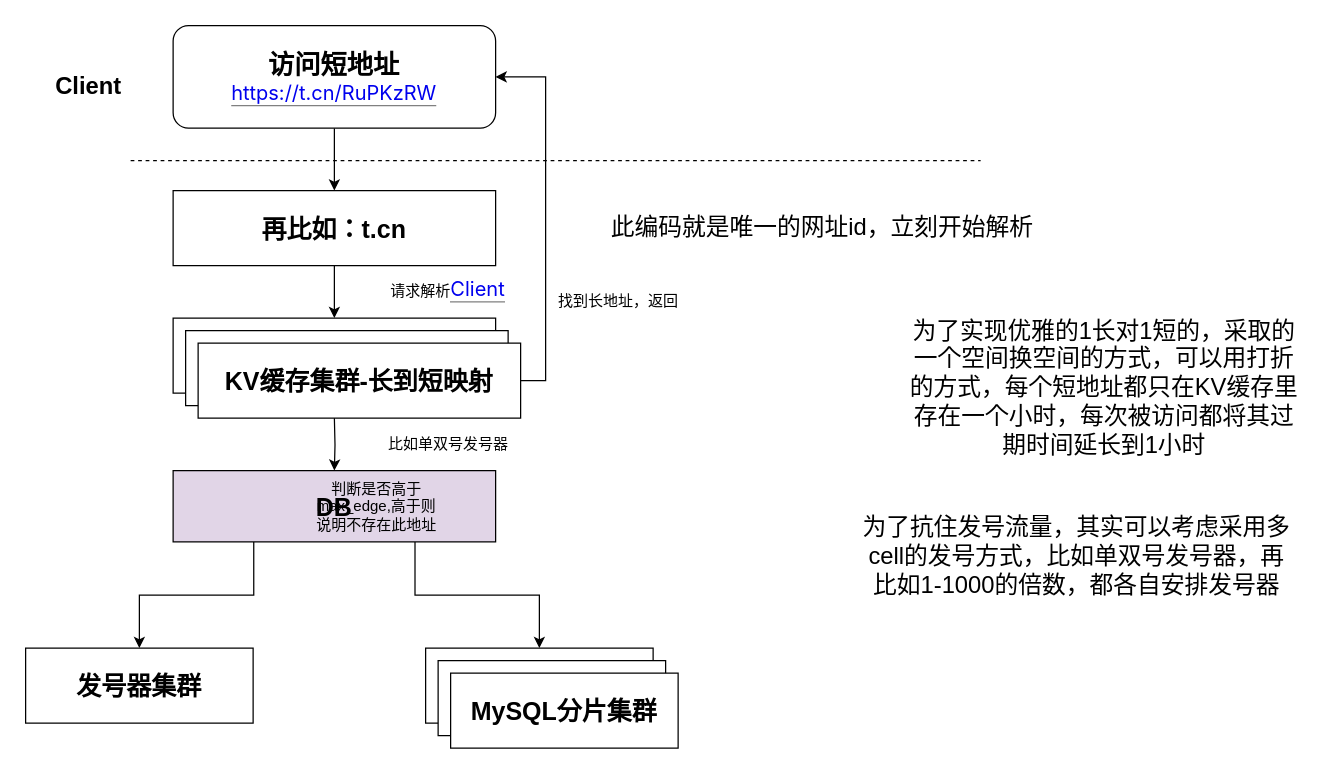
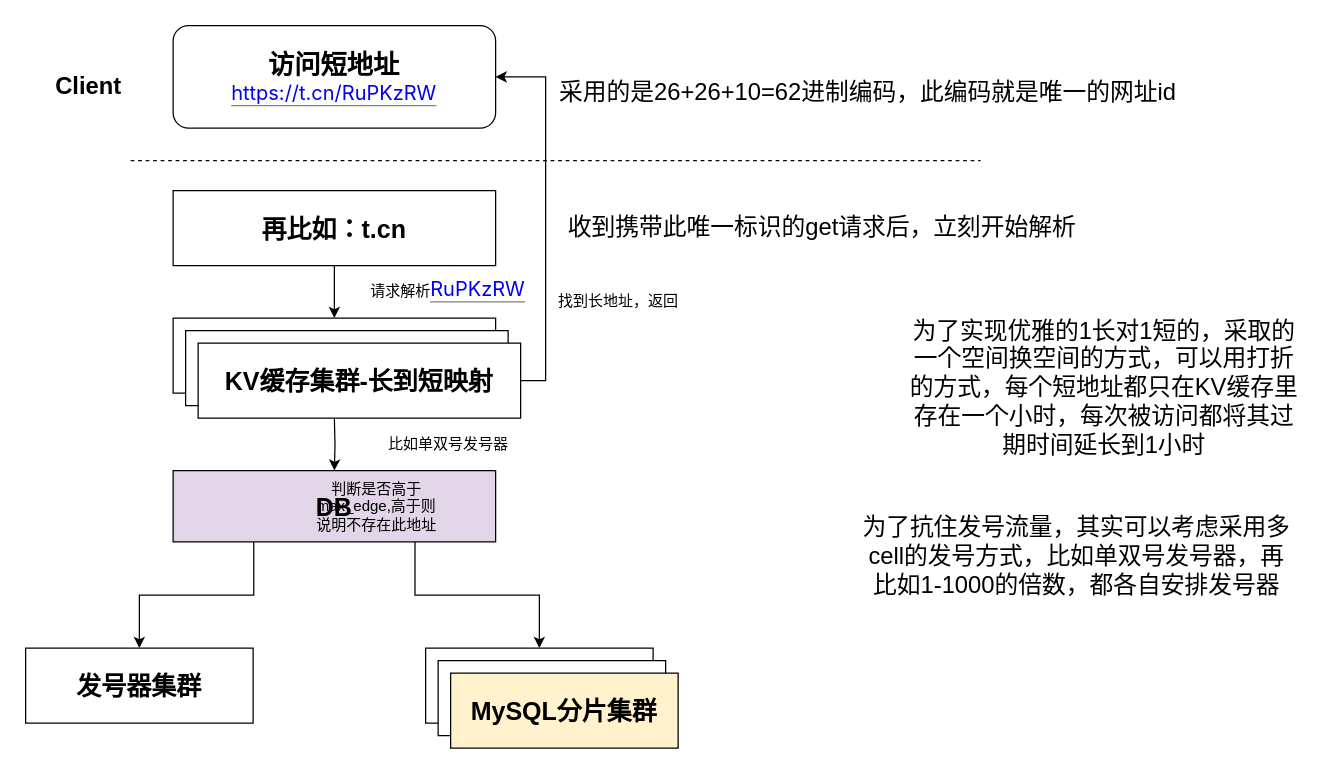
+ <mxCell id="13" value="&lt;span style=&quot;font-size: 19px;&quot;&gt;采用的是26+26+10=62进制编码，此编码就是唯一的网址id&lt;/span&gt;" style="text;html=1;strokeColor=none;fillColor=none;align=center;verticalAlign=middle;whiteSpace=wrap;rounded=0;" vertex="1" parent="1"><mxGeometry x="429" y="55" width="530" height="38" as="geometry" /></mxCell>
- <mxCell id="2" style="edgeStyle=orthogonalEdgeStyle;rounded=0;orthogonalLoop=1;jettySize=auto;html=1;exitX=0.5;exitY=1;exitDx=0;exitDy=0;entryX=0.5;entryY=0;entryDx=0;entryDy=0;" edge="1" parent="1" source="3" target="7"><mxGeometry relative="1" as="geometry" /></mxCell>
- <mxCell id="8" value="&lt;font style=&quot;font-size: 19px;&quot;&gt;此编码就是唯一的网址id，立刻开始解析&lt;/font&gt;" style="text;html=1;strokeColor=none;fillColor=none;align=center;verticalAlign=middle;whiteSpace=wrap;rounded=0;" vertex="1" parent="1"><mxGeometry x="447" y="163" width="421" height="38" as="geometry" /></mxCell>
+ <mxCell id="8" value="&lt;font style=&quot;font-size: 19px;&quot;&gt;收到携带此唯一标识的get请求后，立刻开始解析&lt;/font&gt;" style="text;html=1;strokeColor=none;fillColor=none;align=center;verticalAlign=middle;whiteSpace=wrap;rounded=0;" vertex="1" parent="1"><mxGeometry x="447" y="163" width="421" height="38" as="geometry" /></mxCell>
- <mxCell id="18" value="请求解析&lt;a style=&quot;border-bottom: 1px solid rgb(128, 128, 128); text-decoration-line: none; cursor: pointer; font-family: -apple-system, BlinkMacSystemFont, &amp;quot;Helvetica Neue&amp;quot;, &amp;quot;PingFang SC&amp;quot;, &amp;quot;Microsoft YaHei&amp;quot;, &amp;quot;Source Han Sans SC&amp;quot;, &amp;quot;Noto Sans CJK SC&amp;quot;, &amp;quot;WenQuanYi Micro Hei&amp;quot;, sans-serif; font-size: medium; text-align: start;&quot; data-za-detail-view-id=&quot;1043&quot; rel=&quot;nofollow noreferrer&quot; target=&quot;_blank&quot; class=&quot;external&quot; href=&quot;https://link.zhihu.com/?target=https%3A//t.cn/RuPKzRW&quot;&gt;Client&lt;/a&gt;" style="text;html=1;strokeColor=none;fillColor=none;align=center;verticalAlign=middle;whiteSpace=wrap;rounded=0;" vertex="1" parent="1"><mxGeometry x="247" y="216" width="222" height="30" as="geometry" /></mxCell>
+ <mxCell id="18" value="请求解析&lt;a style=&quot;border-bottom: 1px solid rgb(128, 128, 128); text-decoration-line: none; cursor: pointer; font-family: -apple-system, BlinkMacSystemFont, &amp;quot;Helvetica Neue&amp;quot;, &amp;quot;PingFang SC&amp;quot;, &amp;quot;Microsoft YaHei&amp;quot;, &amp;quot;Source Han Sans SC&amp;quot;, &amp;quot;Noto Sans CJK SC&amp;quot;, &amp;quot;WenQuanYi Micro Hei&amp;quot;, sans-serif; font-size: medium; text-align: start;&quot; data-za-detail-view-id=&quot;1043&quot; rel=&quot;nofollow noreferrer&quot; target=&quot;_blank&quot; class=&quot;external&quot; href=&quot;https://link.zhihu.com/?target=https%3A//t.cn/RuPKzRW&quot;&gt;RuPKzRW&lt;/a&gt;" style="text;html=1;strokeColor=none;fillColor=none;align=center;verticalAlign=middle;whiteSpace=wrap;rounded=0;" vertex="1" parent="1"><mxGeometry x="247" y="216" width="222" height="30" as="geometry" /></mxCell>
- <mxCell id="24" value="&lt;span style=&quot;font-size: 20px;&quot;&gt;&lt;b&gt;MySQL分片集群&lt;/b&gt;&lt;/span&gt;" style="rounded=0;whiteSpace=wrap;html=1;" vertex="1" parent="1"><mxGeometry x="360" y="538" width="182" height="60" as="geometry" /></mxCell>
+ <mxCell id="24" value="&lt;span style=&quot;font-size: 20px;&quot;&gt;&lt;b&gt;MySQL分片集群&lt;/b&gt;&lt;/span&gt;" style="rounded=0;whiteSpace=wrap;html=1;fillColor=#fff2cc;" vertex="1" parent="1"><mxGeometry x="360" y="538" width="182" height="60" as="geometry" /></mxCell>
